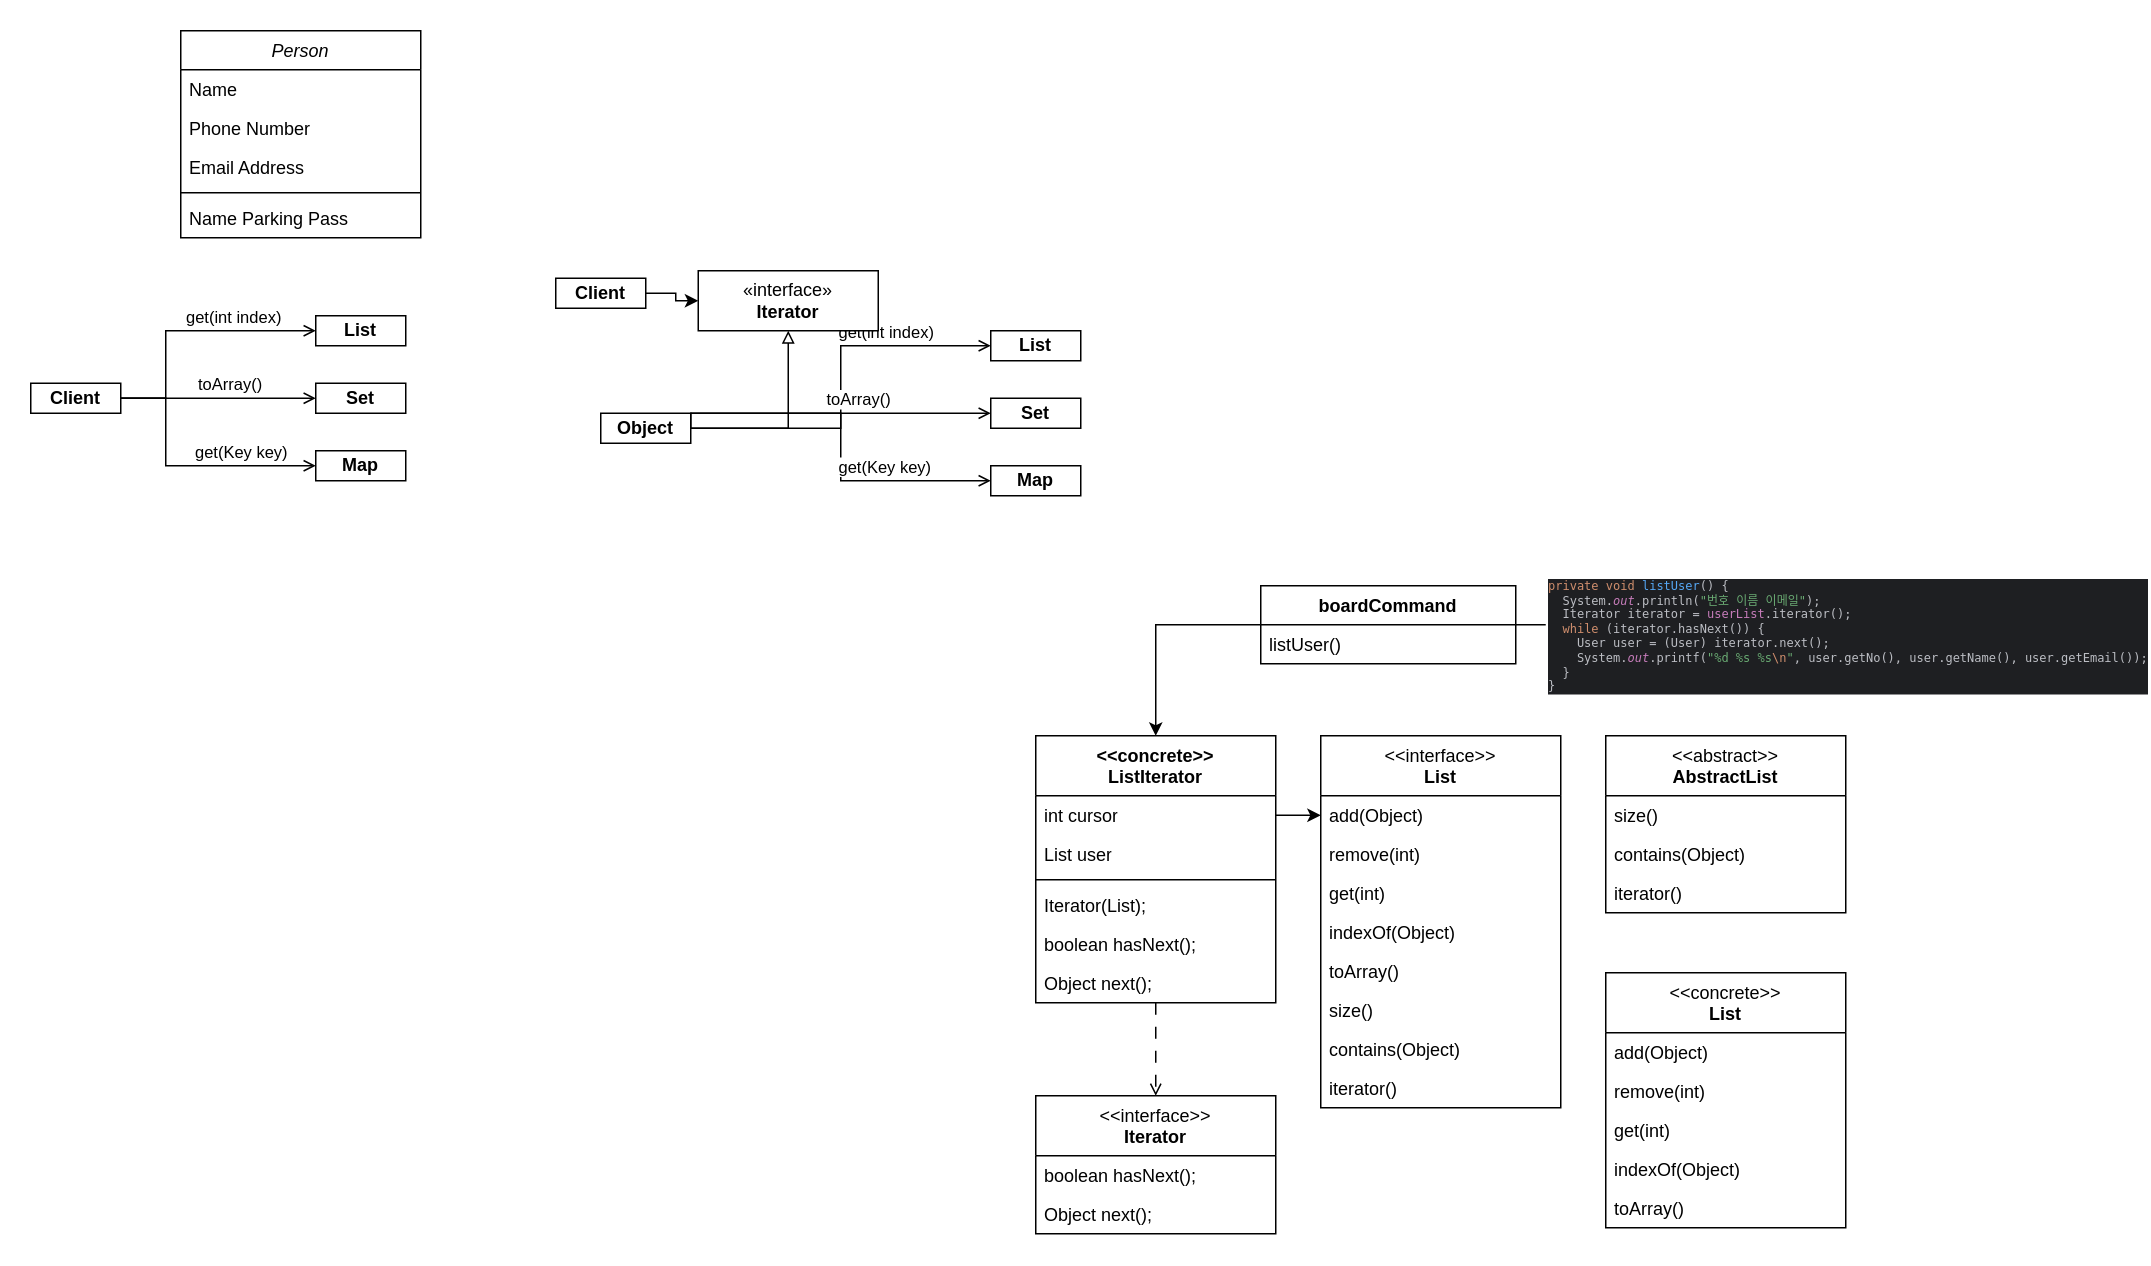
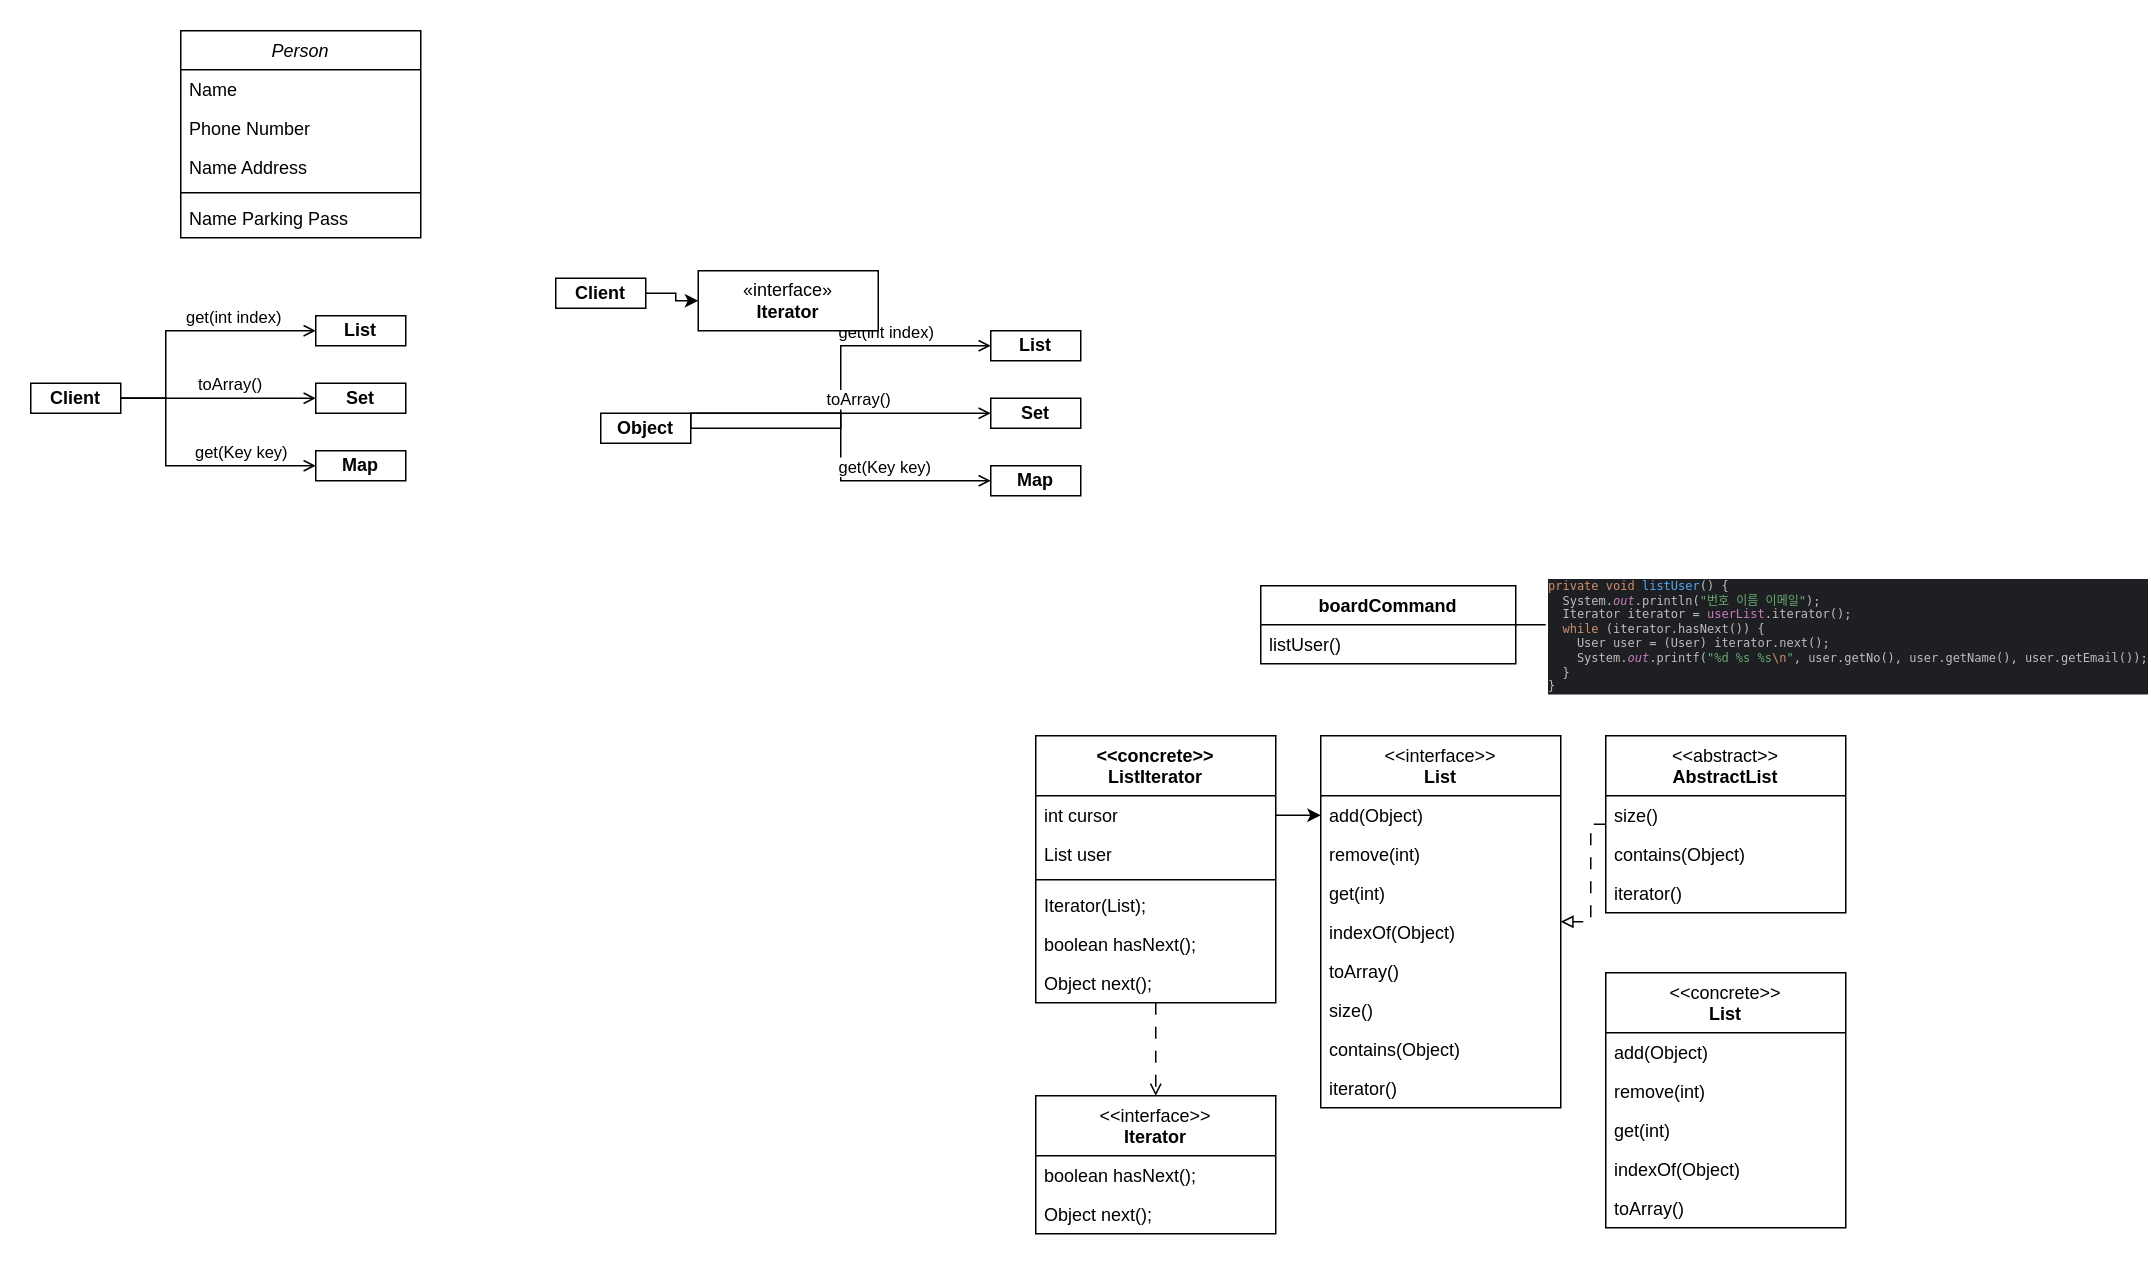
- <mxCell id="5" value="Email Address" style="text;align=left;verticalAlign=top;spacingLeft=4;spacingRight=4;overflow=hidden;rotatable=0;points=[[0,0.5],[1,0.5]];portConstraint=eastwest;rounded=0;shadow=0;html=0;" parent="2" vertex="1"><mxGeometry y="78" width="160" height="26" as="geometry" /></mxCell>
+ <mxCell id="5" value="Name Address" style="text;align=left;verticalAlign=top;spacingLeft=4;spacingRight=4;overflow=hidden;rotatable=0;points=[[0,0.5],[1,0.5]];portConstraint=eastwest;rounded=0;shadow=0;html=0;" parent="2" vertex="1"><mxGeometry y="78" width="160" height="26" as="geometry" /></mxCell>
- <mxCell id="27" style="edgeStyle=orthogonalEdgeStyle;rounded=0;orthogonalLoop=1;jettySize=auto;html=1;entryX=0.5;entryY=1;entryDx=0;entryDy=0;endArrow=block;endFill=0;" parent="1" source="28" target="29" edge="1"><mxGeometry relative="1" as="geometry" /></mxCell>
- <mxCell id="65" style="edgeStyle=orthogonalEdgeStyle;rounded=0;orthogonalLoop=1;jettySize=auto;html=1;entryX=0.5;entryY=0;entryDx=0;entryDy=0;exitX=0;exitY=0.5;exitDx=0;exitDy=0;" parent="1" source="66" target="37" edge="1"><mxGeometry relative="1" as="geometry"><mxPoint x="820" y="416" as="sourcePoint" /><mxPoint x="770" y="490" as="targetPoint" /><Array as="points"><mxPoint x="770" y="416" /></Array></mxGeometry></mxCell>
+ <mxCell id="53" style="edgeStyle=orthogonalEdgeStyle;rounded=0;orthogonalLoop=1;jettySize=auto;html=1;endArrow=block;endFill=0;dashed=1;dashPattern=8 8;" parent="1" source="54" target="44" edge="1"><mxGeometry relative="1" as="geometry"><Array as="points"><mxPoint x="1060" y="549" /><mxPoint x="1060" y="614" /></Array></mxGeometry></mxCell>
